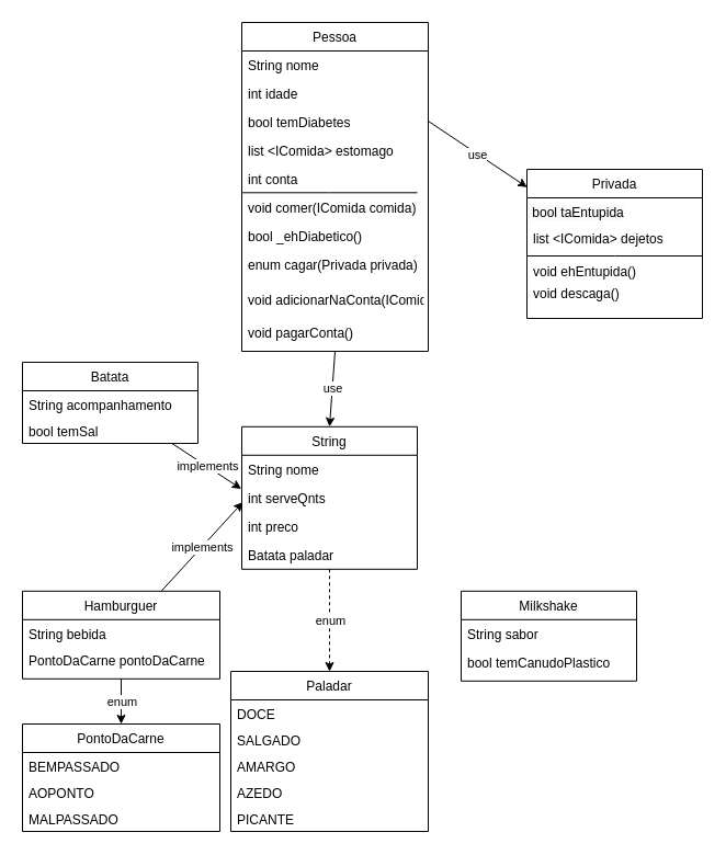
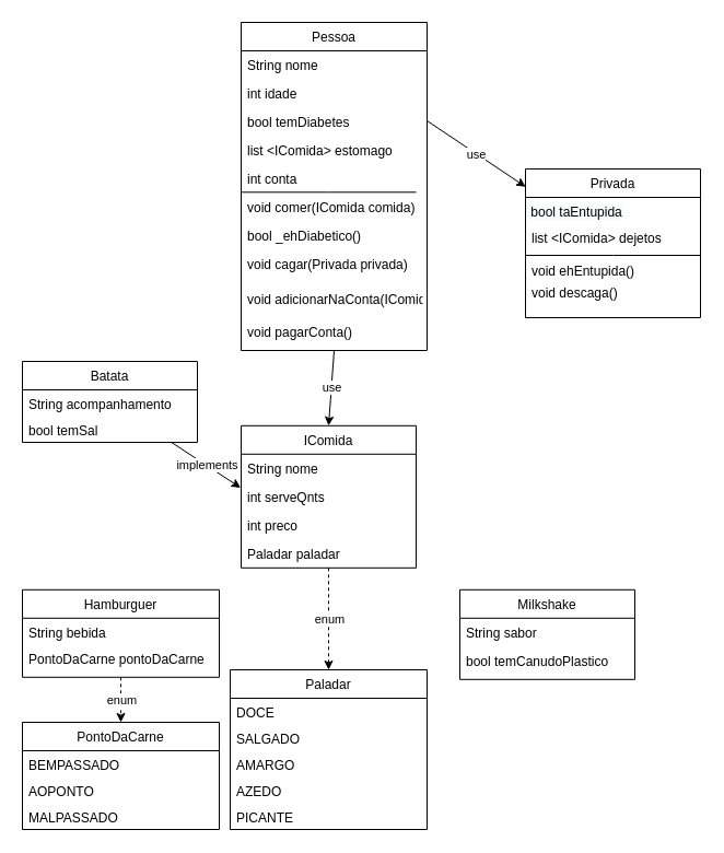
- <mxCell id="31" value="enum cagar(Privada privada)" style="text;align=left;verticalAlign=top;spacingLeft=4;spacingRight=4;overflow=hidden;rotatable=0;points=[[0,0.5],[1,0.5]];portConstraint=eastwest;" parent="20" vertex="1"><mxGeometry y="208" width="170" height="32" as="geometry" /></mxCell>
+ <mxCell id="31" value="void cagar(Privada privada)" style="text;align=left;verticalAlign=top;spacingLeft=4;spacingRight=4;overflow=hidden;rotatable=0;points=[[0,0.5],[1,0.5]];portConstraint=eastwest;" parent="20" vertex="1"><mxGeometry y="208" width="170" height="32" as="geometry" /></mxCell>
- <mxCell id="2" value="String" style="swimlane;fontStyle=0;align=center;verticalAlign=top;childLayout=stackLayout;horizontal=1;startSize=26;horizontalStack=0;resizeParent=1;resizeLast=0;collapsible=1;marginBottom=0;rounded=0;shadow=0;strokeWidth=1;" parent="1" vertex="1"><mxGeometry x="220" y="388.8" width="160" height="130" as="geometry"><mxRectangle x="310" y="770" width="160" height="26" as="alternateBounds" /></mxGeometry></mxCell>
+ <mxCell id="2" value="IComida" style="swimlane;fontStyle=0;align=center;verticalAlign=top;childLayout=stackLayout;horizontal=1;startSize=26;horizontalStack=0;resizeParent=1;resizeLast=0;collapsible=1;marginBottom=0;rounded=0;shadow=0;strokeWidth=1;" parent="1" vertex="1"><mxGeometry x="220" y="388.8" width="160" height="130" as="geometry"><mxRectangle x="310" y="770" width="160" height="26" as="alternateBounds" /></mxGeometry></mxCell>
- <mxCell id="13" value="" style="endArrow=classic;html=1;rounded=0;entryX=0.006;entryY=0.646;entryDx=0;entryDy=0;entryPerimeter=0;" parent="1" source="7" target="4" edge="1"><mxGeometry relative="1" as="geometry"><mxPoint x="110" y="463.51" as="sourcePoint" /><mxPoint x="210" y="463.51" as="targetPoint" /></mxGeometry></mxCell>
- <mxCell id="14" value="implements" style="edgeLabel;resizable=0;html=1;align=center;verticalAlign=middle;" parent="13" connectable="0" vertex="1"><mxGeometry relative="1" as="geometry" /></mxCell>
- <mxCell id="6" value="Batata paladar" style="text;align=left;verticalAlign=top;spacingLeft=4;spacingRight=4;overflow=hidden;rotatable=0;points=[[0,0.5],[1,0.5]];portConstraint=eastwest;" parent="2" vertex="1"><mxGeometry y="104" width="160" height="16" as="geometry" /></mxCell>
+ <mxCell id="6" value="Paladar paladar" style="text;align=left;verticalAlign=top;spacingLeft=4;spacingRight=4;overflow=hidden;rotatable=0;points=[[0,0.5],[1,0.5]];portConstraint=eastwest;" parent="2" vertex="1"><mxGeometry y="104" width="160" height="16" as="geometry" /></mxCell>
- <mxCell id="46" value="" style="endArrow=classic;html=1;rounded=0;entryX=0.5;entryY=0;entryDx=0;entryDy=0;exitX=0.5;exitY=1;exitDx=0;exitDy=0;" edge="1" parent="1" source="7" target="42"><mxGeometry relative="1" as="geometry"><mxPoint x="100" y="620" as="sourcePoint" /><mxPoint x="240" y="640" as="targetPoint" /></mxGeometry></mxCell>
+ <mxCell id="46" value="" style="endArrow=classic;html=1;rounded=0;entryX=0.5;entryY=0;entryDx=0;entryDy=0;exitX=0.5;exitY=1;exitDx=0;exitDy=0;dashed=1;" edge="1" parent="1" source="7" target="42"><mxGeometry relative="1" as="geometry"><mxPoint x="100" y="620" as="sourcePoint" /><mxPoint x="240" y="640" as="targetPoint" /></mxGeometry></mxCell>
